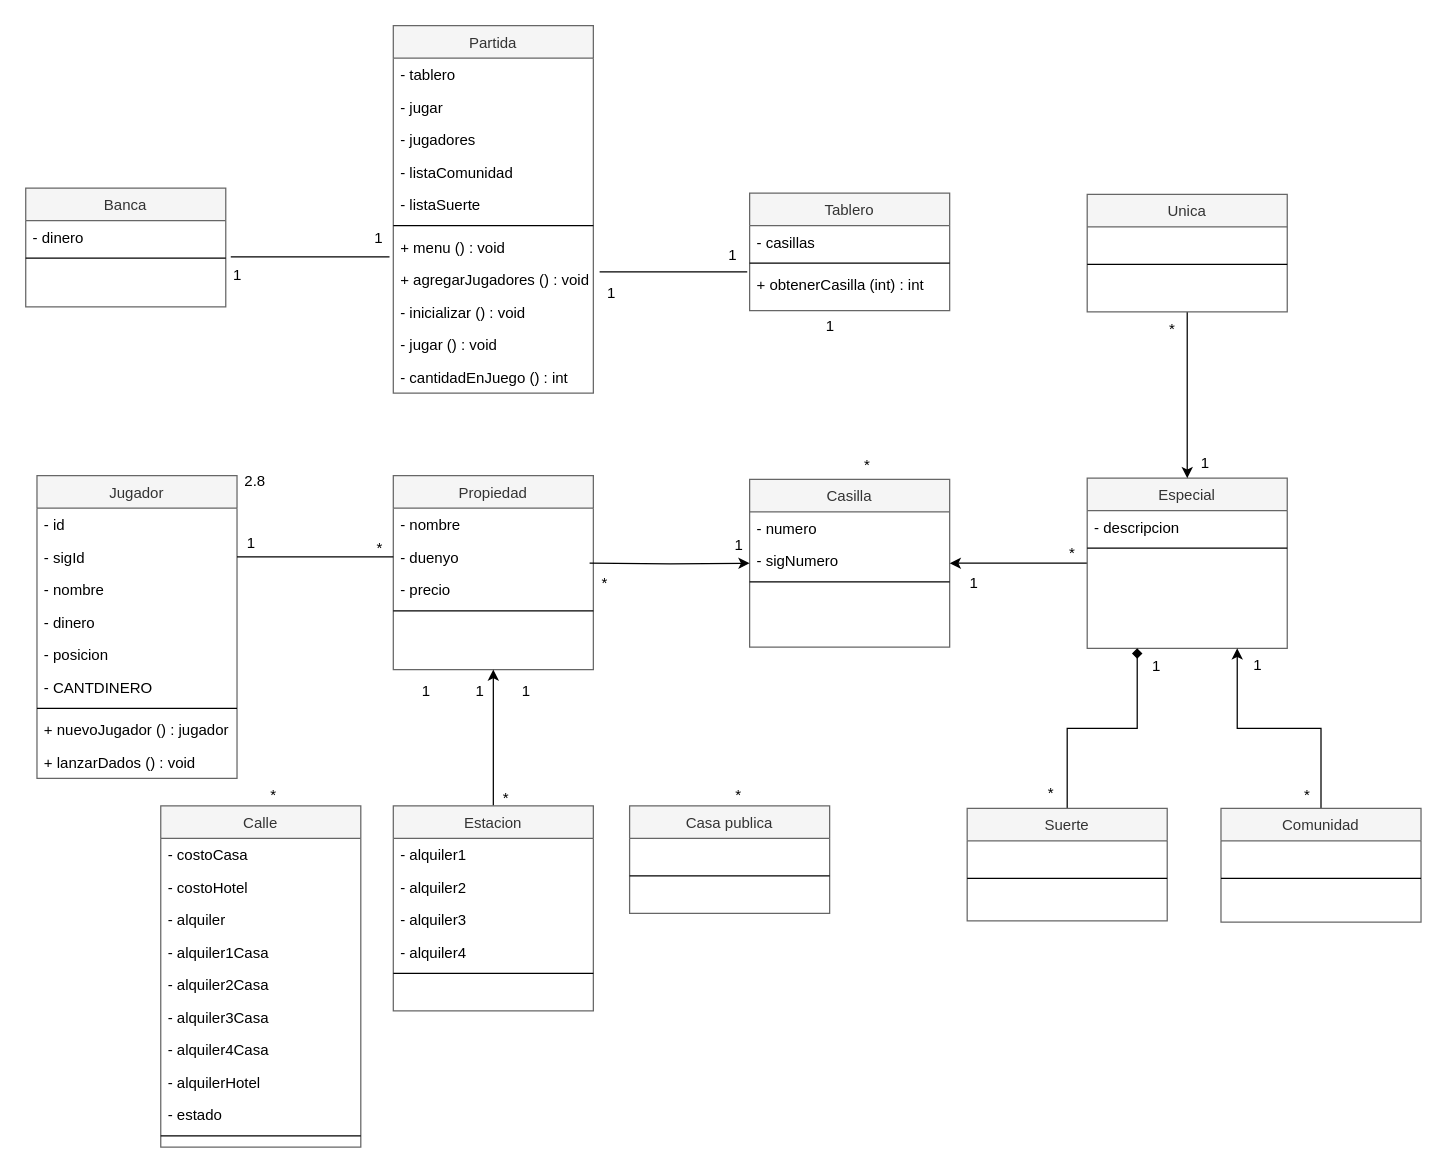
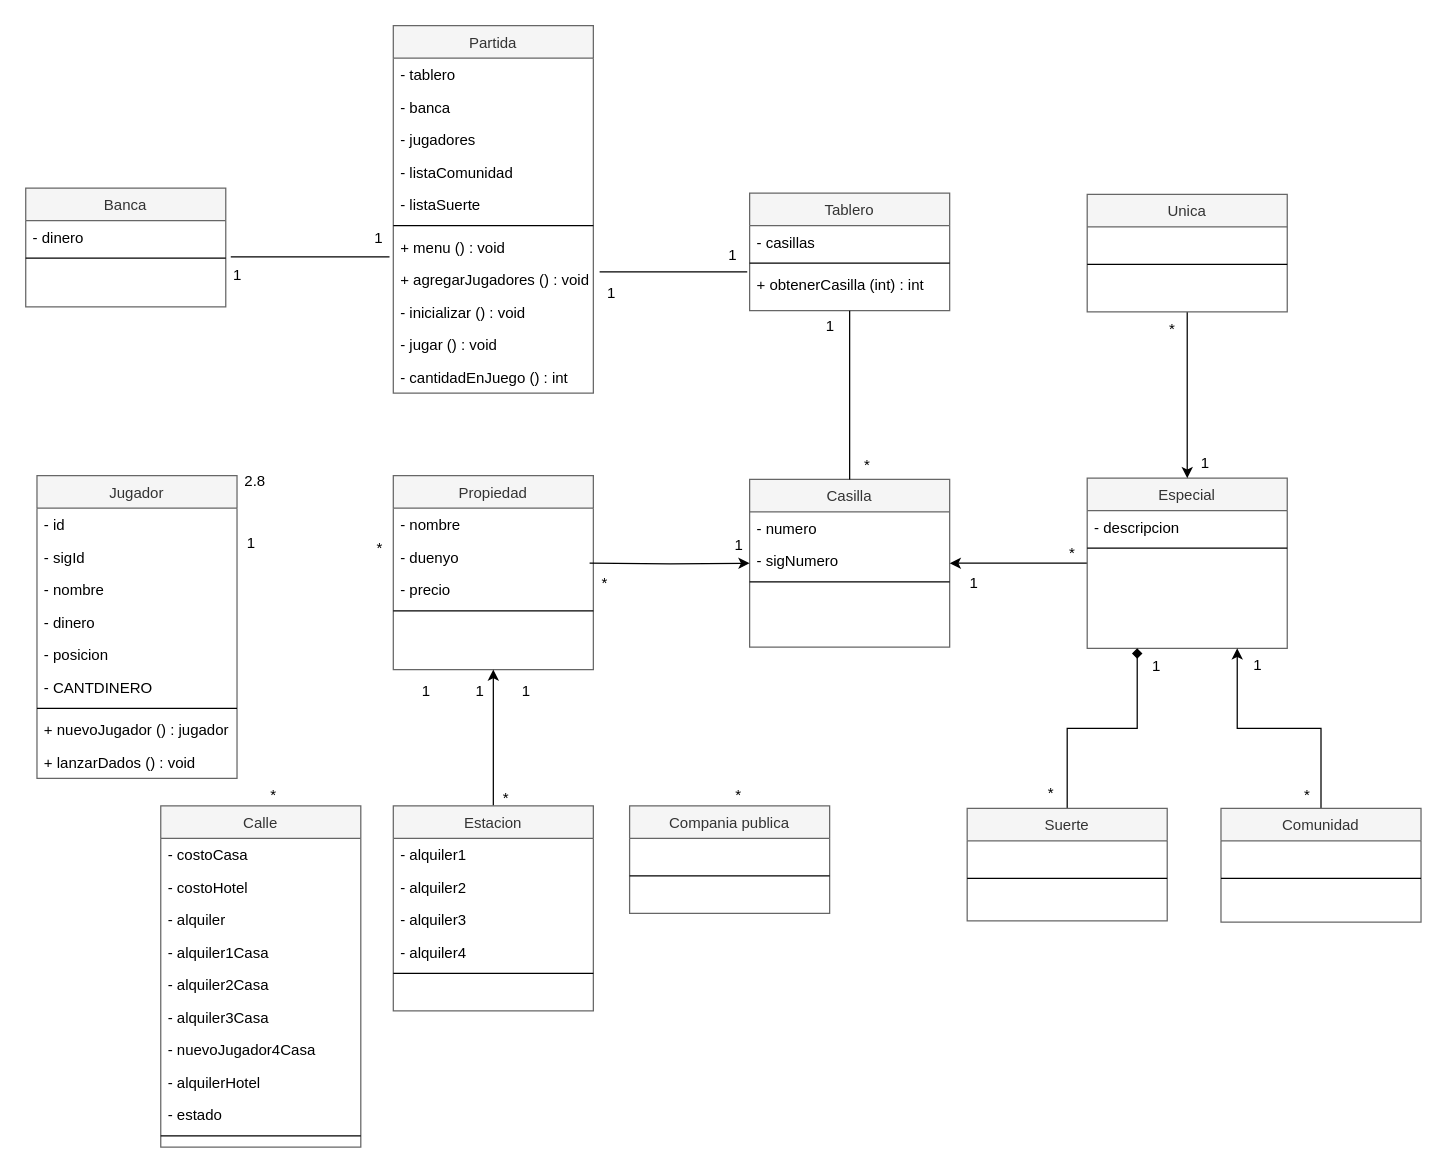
- <mxCell id="86" value="- jugar" style="text;align=left;verticalAlign=top;spacingLeft=4;spacingRight=4;overflow=hidden;rotatable=0;points=[[0,0.5],[1,0.5]];portConstraint=eastwest;" parent="84" vertex="1"><mxGeometry y="52" width="160" height="26" as="geometry" /></mxCell>
+ <mxCell id="86" value="- banca" style="text;align=left;verticalAlign=top;spacingLeft=4;spacingRight=4;overflow=hidden;rotatable=0;points=[[0,0.5],[1,0.5]];portConstraint=eastwest;" parent="84" vertex="1"><mxGeometry y="52" width="160" height="26" as="geometry" /></mxCell>
+ <mxCell id="110" value="" style="endArrow=none;html=1;rounded=0;entryX=0.5;entryY=1;entryDx=0;entryDy=0;exitX=0.5;exitY=0;exitDx=0;exitDy=0;" parent="1" source="23" target="103" edge="1"><mxGeometry width="50" height="50" relative="1" as="geometry"><mxPoint x="660" y="334" as="sourcePoint" /><mxPoint x="710" y="284" as="targetPoint" /></mxGeometry></mxCell>
- <mxCell id="51" value="" style="endArrow=none;html=1;rounded=0;entryX=0;entryY=0.5;entryDx=0;entryDy=0;exitX=1;exitY=0.5;exitDx=0;exitDy=0;" parent="1" source="42" target="4" edge="1"><mxGeometry width="50" height="50" relative="1" as="geometry"><mxPoint x="484" y="655" as="sourcePoint" /><mxPoint x="534" y="605" as="targetPoint" /></mxGeometry></mxCell>
- <mxCell id="19" value="Casa publica" style="swimlane;fontStyle=0;align=center;verticalAlign=top;childLayout=stackLayout;horizontal=1;startSize=26;horizontalStack=0;resizeParent=1;resizeLast=0;collapsible=1;marginBottom=0;rounded=0;shadow=0;strokeWidth=1;fillColor=#f5f5f5;fontColor=#333333;strokeColor=#666666;" parent="1" vertex="1"><mxGeometry x="503" y="644" width="160" height="86" as="geometry"><mxRectangle x="340" y="380" width="170" height="26" as="alternateBounds" /></mxGeometry></mxCell>
+ <mxCell id="19" value="Compania publica" style="swimlane;fontStyle=0;align=center;verticalAlign=top;childLayout=stackLayout;horizontal=1;startSize=26;horizontalStack=0;resizeParent=1;resizeLast=0;collapsible=1;marginBottom=0;rounded=0;shadow=0;strokeWidth=1;fillColor=#f5f5f5;fontColor=#333333;strokeColor=#666666;" parent="1" vertex="1"><mxGeometry x="503" y="644" width="160" height="86" as="geometry"><mxRectangle x="340" y="380" width="170" height="26" as="alternateBounds" /></mxGeometry></mxCell>
- <mxCell id="15" value="- alquiler4Casa" style="text;align=left;verticalAlign=top;spacingLeft=4;spacingRight=4;overflow=hidden;rotatable=0;points=[[0,0.5],[1,0.5]];portConstraint=eastwest;" parent="8" vertex="1"><mxGeometry y="182" width="160" height="26" as="geometry" /></mxCell>
+ <mxCell id="15" value="- nuevoJugador4Casa" style="text;align=left;verticalAlign=top;spacingLeft=4;spacingRight=4;overflow=hidden;rotatable=0;points=[[0,0.5],[1,0.5]];portConstraint=eastwest;" parent="8" vertex="1"><mxGeometry y="182" width="160" height="26" as="geometry" /></mxCell>
